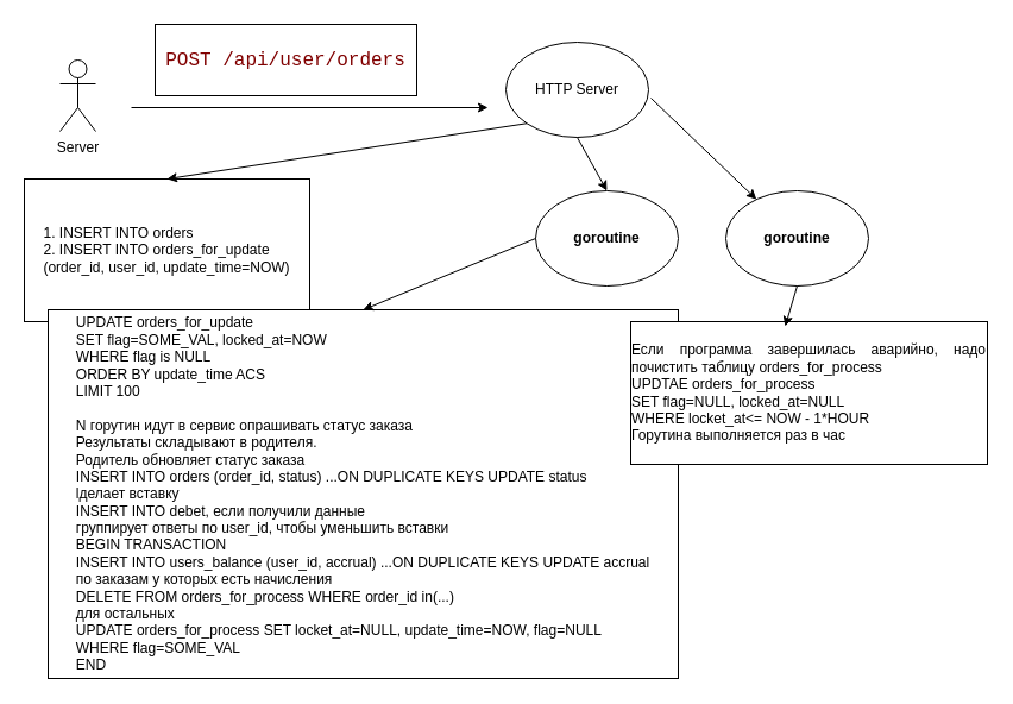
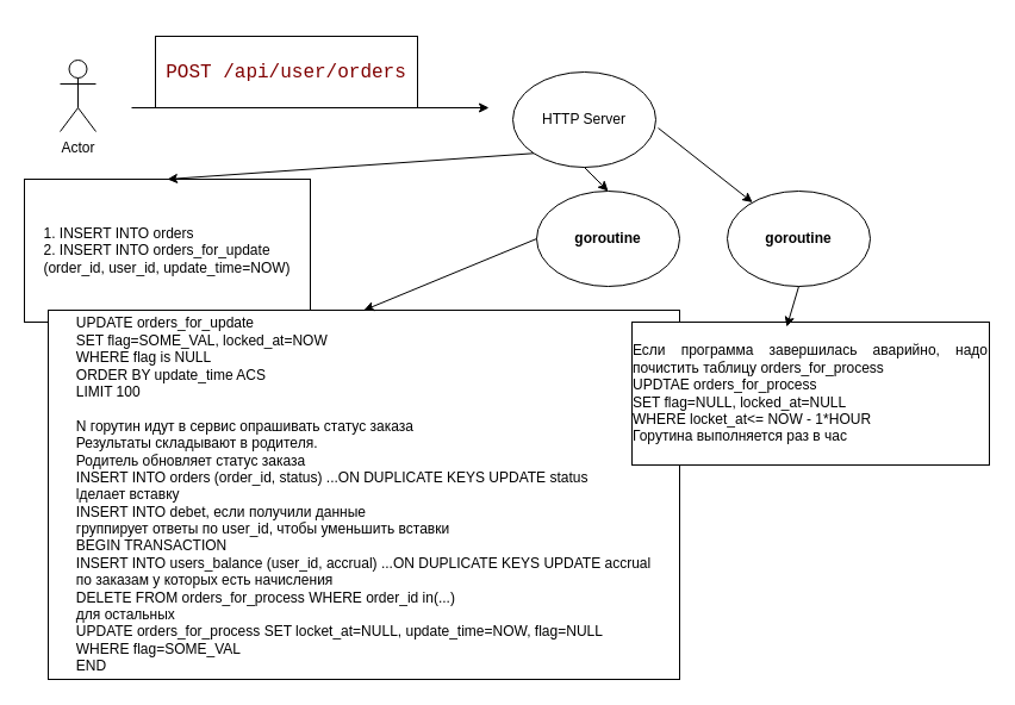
- <mxCell id="4" value="&lt;div style=&quot;font-size: 16px; text-align: start; color: rgb(0, 0, 0); background-color: rgb(255, 255, 255); font-family: Menlo, Monaco, &amp;quot;Courier New&amp;quot;, monospace; line-height: 24px; white-space: pre;&quot;&gt;&lt;span style=&quot;color: rgb(128, 0, 0);&quot;&gt;POST /api/user/orders&lt;/span&gt;&lt;/div&gt;" style="rounded=0;whiteSpace=wrap;html=1;" vertex="1" parent="1"><mxGeometry x="130" y="20" width="220" height="60" as="geometry" /></mxCell>
+ <mxCell id="4" value="&lt;div style=&quot;font-size: 16px; text-align: start; color: rgb(0, 0, 0); background-color: rgb(255, 255, 255); font-family: Menlo, Monaco, &amp;quot;Courier New&amp;quot;, monospace; line-height: 24px; white-space: pre;&quot;&gt;&lt;span style=&quot;color: rgb(128, 0, 0);&quot;&gt;POST /api/user/orders&lt;/span&gt;&lt;/div&gt;" style="rounded=0;whiteSpace=wrap;html=1;" vertex="1" parent="1"><mxGeometry x="130" y="30" width="220" height="60" as="geometry" /></mxCell>
- <mxCell id="5" value="HTTP Server" style="ellipse;whiteSpace=wrap;html=1;" vertex="1" parent="1"><mxGeometry x="425" y="35" width="120" height="80" as="geometry" /></mxCell>
+ <mxCell id="5" value="HTTP Server" style="ellipse;whiteSpace=wrap;html=1;" vertex="1" parent="1"><mxGeometry x="430" y="60" width="120" height="80" as="geometry" /></mxCell>
- <mxCell id="2" value="Server" style="shape=umlActor;verticalLabelPosition=bottom;verticalAlign=top;html=1;outlineConnect=0;" vertex="1" parent="1"><mxGeometry x="50" y="50" width="30" height="60" as="geometry" /></mxCell>
+ <mxCell id="2" value="Actor" style="shape=umlActor;verticalLabelPosition=bottom;verticalAlign=top;html=1;outlineConnect=0;" vertex="1" parent="1"><mxGeometry x="50" y="50" width="30" height="60" as="geometry" /></mxCell>
